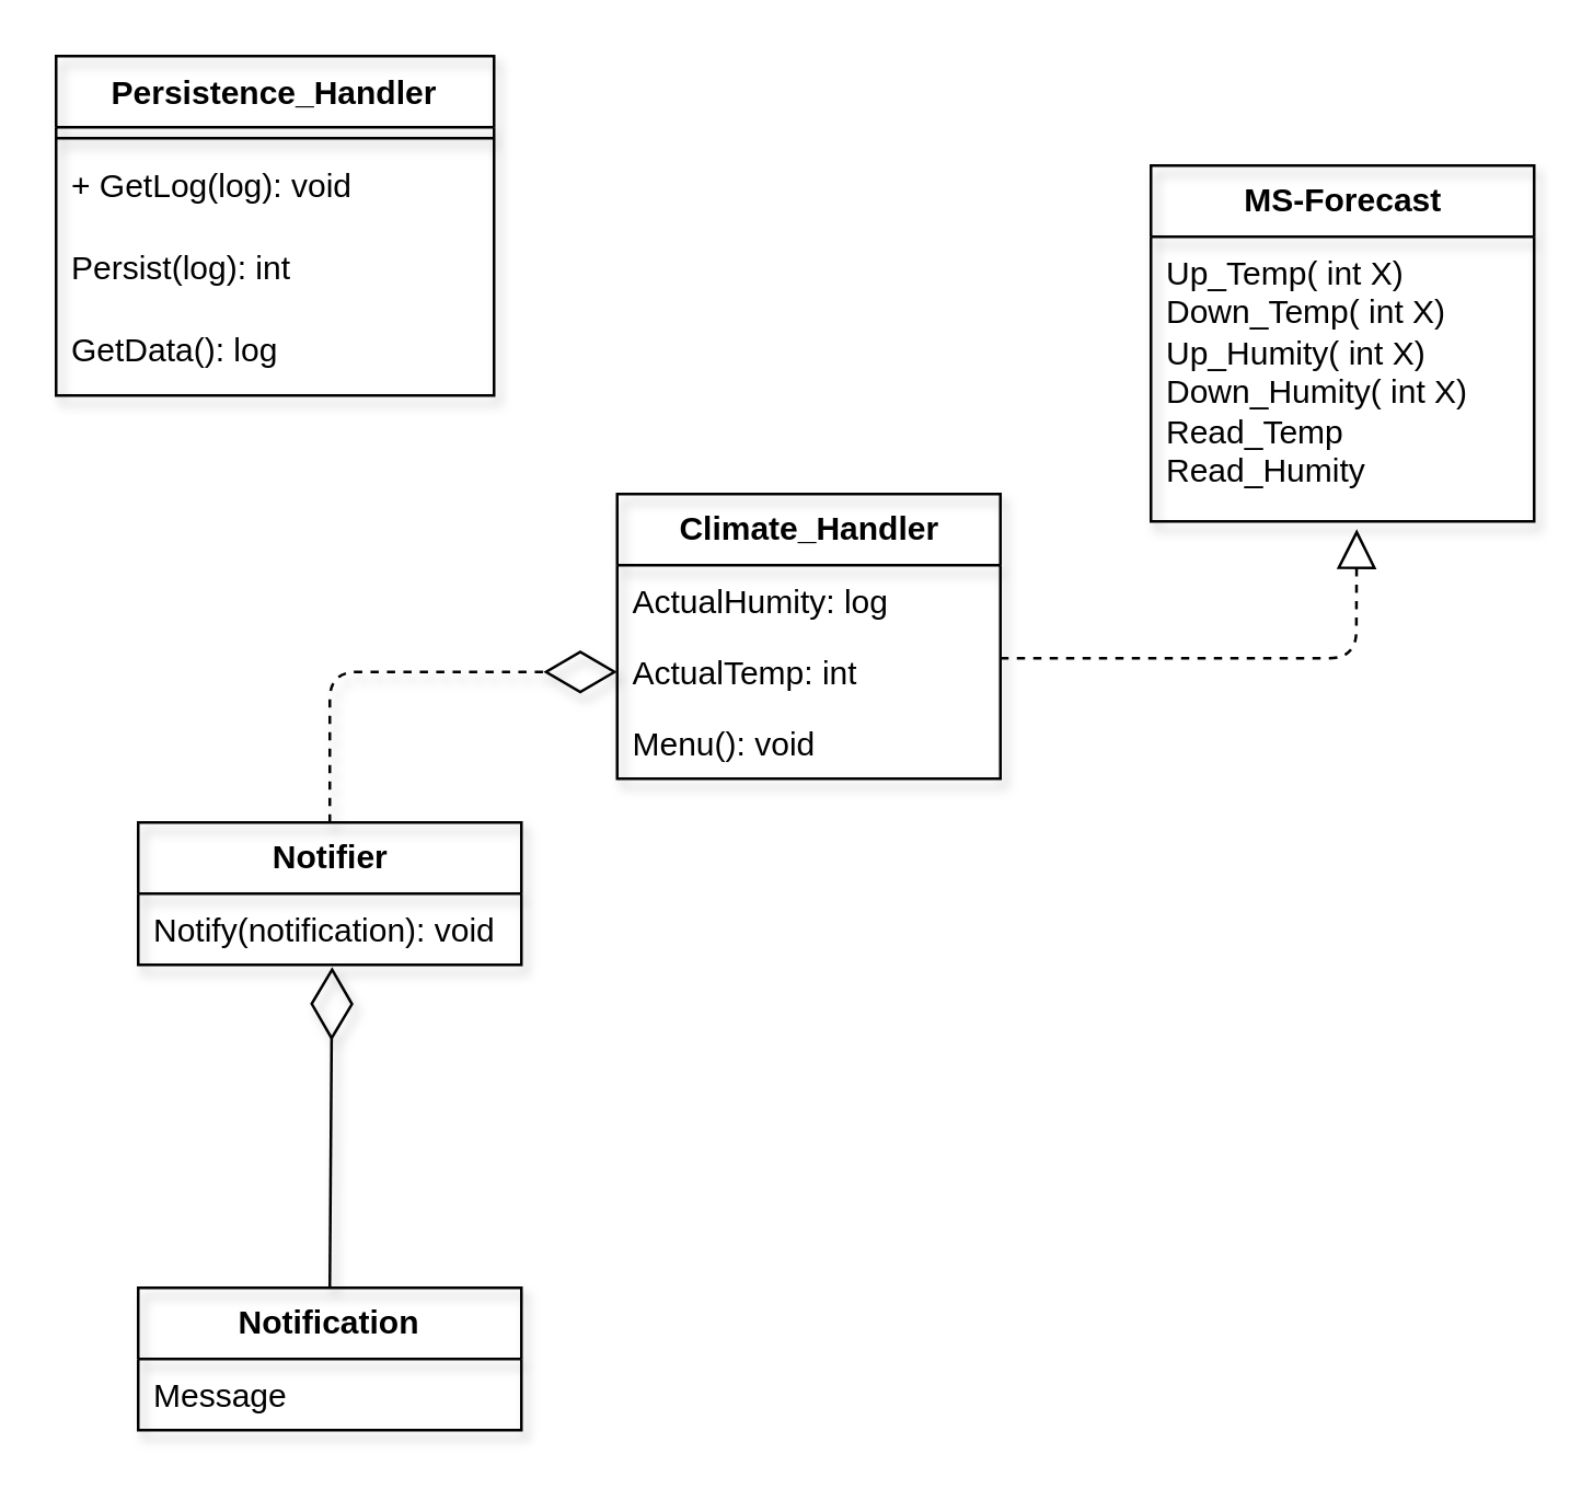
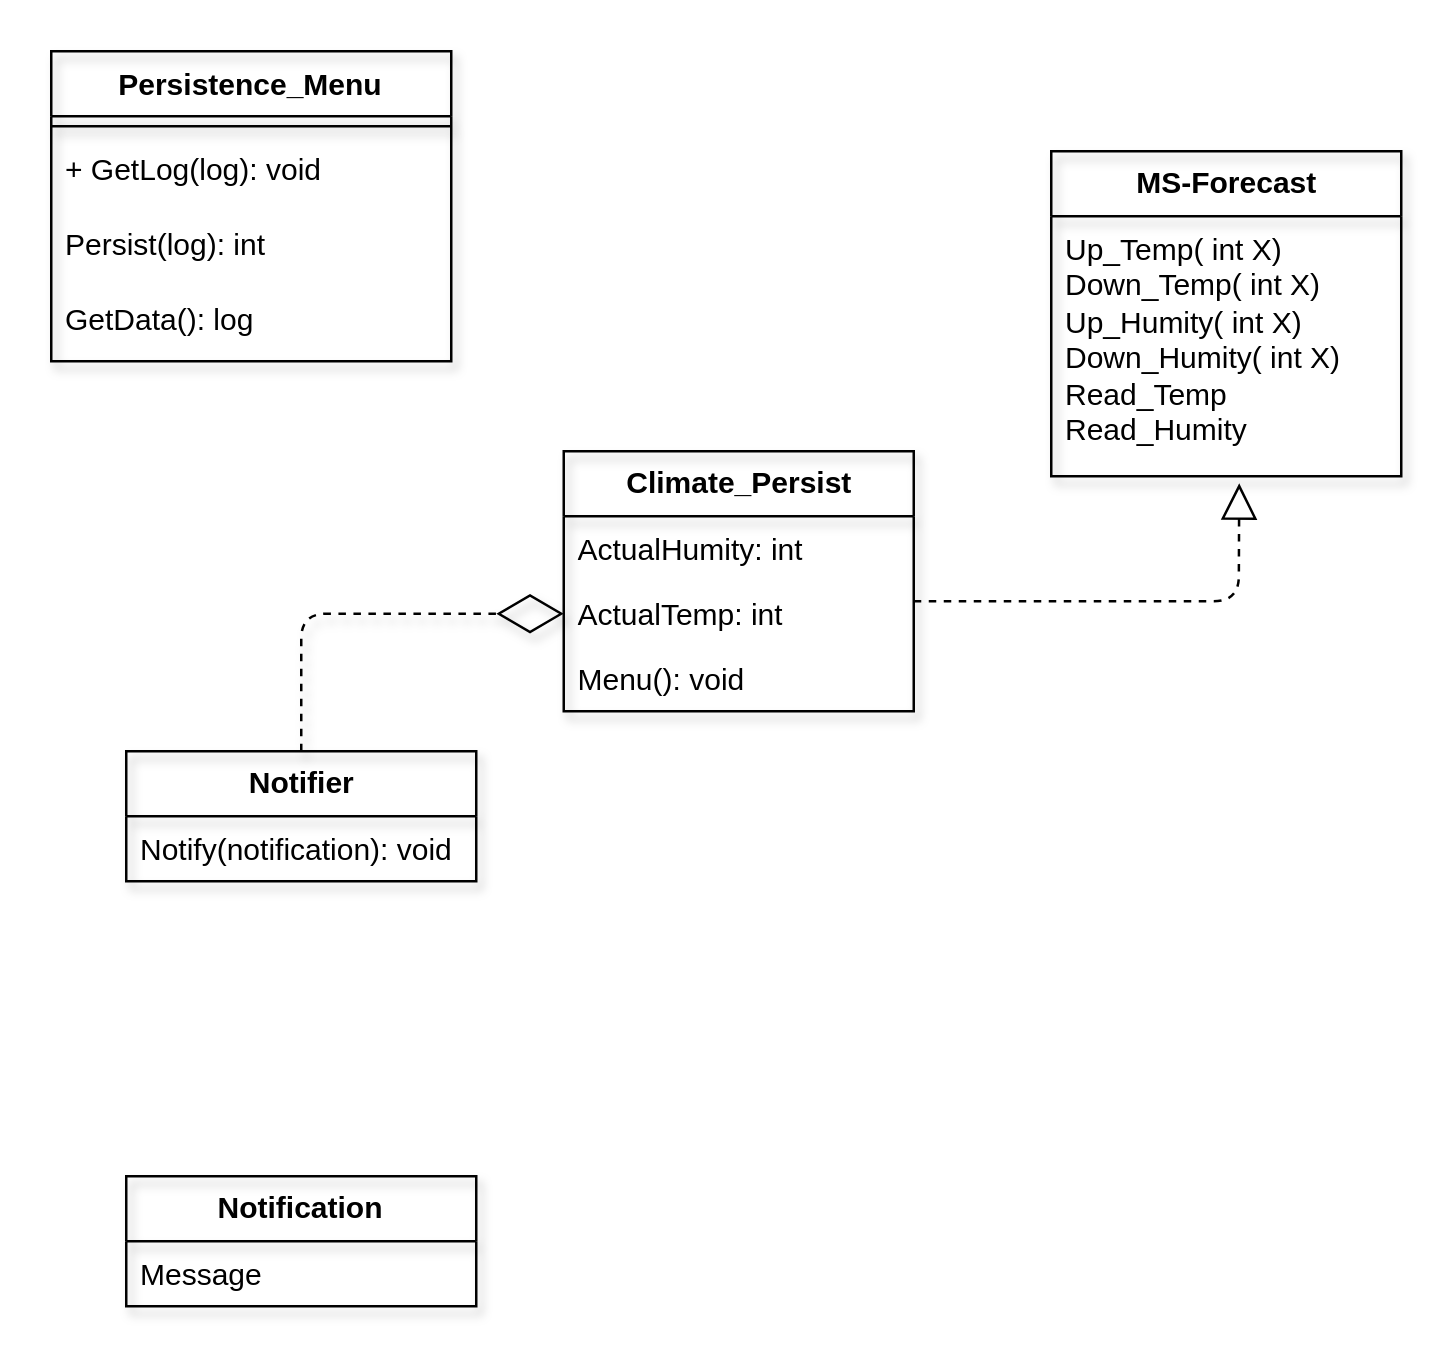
- <mxCell id="11" value="Persistence_Handler" style="swimlane;fontStyle=1;align=center;verticalAlign=top;childLayout=stackLayout;horizontal=1;startSize=26;horizontalStack=0;resizeParent=1;resizeParentMax=0;resizeLast=0;collapsible=1;marginBottom=0;whiteSpace=wrap;html=1;fillColor=none;shadow=1;" parent="1" vertex="1"><mxGeometry x="20" y="20" width="160" height="124" as="geometry" /></mxCell>
+ <mxCell id="11" value="Persistence_Menu" style="swimlane;fontStyle=1;align=center;verticalAlign=top;childLayout=stackLayout;horizontal=1;startSize=26;horizontalStack=0;resizeParent=1;resizeParentMax=0;resizeLast=0;collapsible=1;marginBottom=0;whiteSpace=wrap;html=1;fillColor=none;shadow=1;" parent="1" vertex="1"><mxGeometry x="20" y="20" width="160" height="124" as="geometry" /></mxCell>
- <mxCell id="6" value="&lt;b&gt;Climate_Handler&lt;/b&gt;" style="swimlane;fontStyle=0;childLayout=stackLayout;horizontal=1;startSize=26;fillColor=none;horizontalStack=0;resizeParent=1;resizeParentMax=0;resizeLast=0;collapsible=1;marginBottom=0;html=1;shadow=1;" parent="1" vertex="1"><mxGeometry x="225" y="180" width="140" height="104" as="geometry" /></mxCell>
+ <mxCell id="6" value="&lt;b&gt;Climate_Persist&lt;/b&gt;" style="swimlane;fontStyle=0;childLayout=stackLayout;horizontal=1;startSize=26;fillColor=none;horizontalStack=0;resizeParent=1;resizeParentMax=0;resizeLast=0;collapsible=1;marginBottom=0;html=1;shadow=1;" parent="1" vertex="1"><mxGeometry x="225" y="180" width="140" height="104" as="geometry" /></mxCell>
- <mxCell id="7" value="ActualHumity: log" style="text;strokeColor=none;fillColor=none;align=left;verticalAlign=top;spacingLeft=4;spacingRight=4;overflow=hidden;rotatable=0;points=[[0,0.5],[1,0.5]];portConstraint=eastwest;whiteSpace=wrap;html=1;shadow=1;" parent="6" vertex="1"><mxGeometry y="26" width="140" height="26" as="geometry" /></mxCell>
+ <mxCell id="7" value="ActualHumity: int" style="text;strokeColor=none;fillColor=none;align=left;verticalAlign=top;spacingLeft=4;spacingRight=4;overflow=hidden;rotatable=0;points=[[0,0.5],[1,0.5]];portConstraint=eastwest;whiteSpace=wrap;html=1;shadow=1;" parent="6" vertex="1"><mxGeometry y="26" width="140" height="26" as="geometry" /></mxCell>
- <mxCell id="18" value="" style="endArrow=diamondThin;endFill=0;endSize=24;html=1;exitX=0.5;exitY=0;exitDx=0;exitDy=0;entryX=0.506;entryY=1.031;entryDx=0;entryDy=0;entryPerimeter=0;shadow=1;" parent="1" source="16" target="5" edge="1"><mxGeometry width="160" relative="1" as="geometry"><mxPoint x="140" y="450" as="sourcePoint" /><mxPoint x="119.86" y="379.612" as="targetPoint" /></mxGeometry></mxCell>
